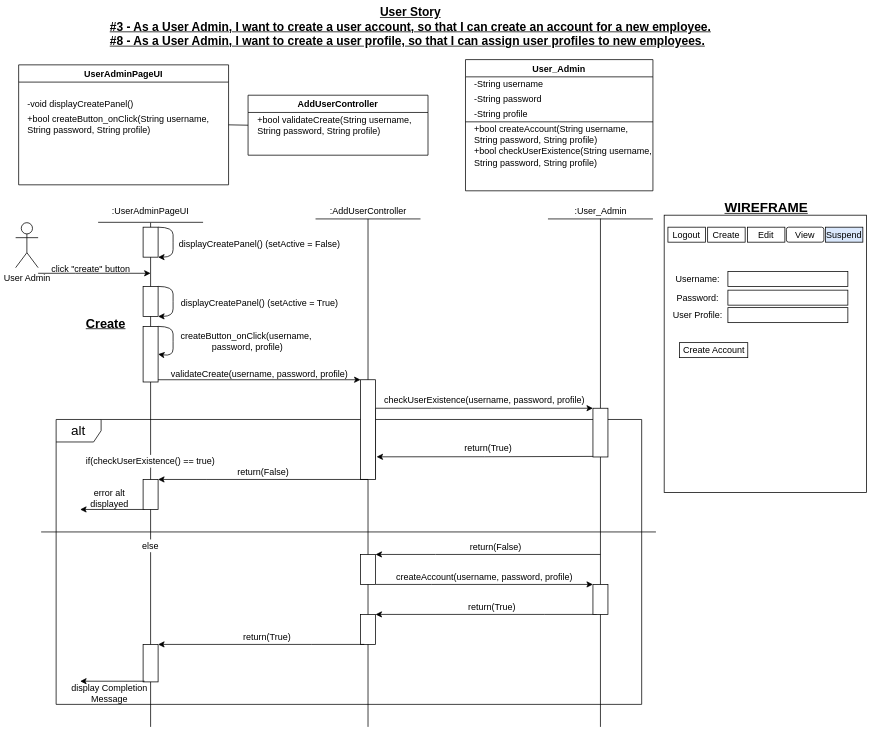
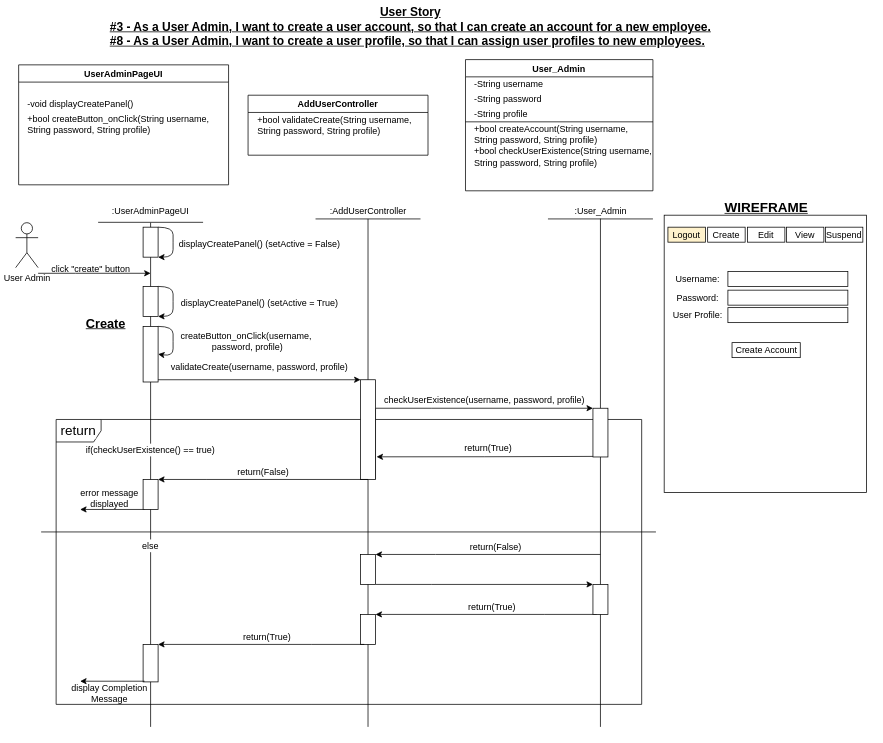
- <mxCell id="15" value="" style="endArrow=none;html=1;rounded=0;exitX=1;exitY=0.5;exitDx=0;exitDy=0;entryX=0;entryY=0.5;entryDx=0;entryDy=0;" parent="1" source="3" target="6" edge="1"><mxGeometry width="50" height="50" relative="1" as="geometry"><mxPoint x="570" y="396.5" as="sourcePoint" /><mxPoint x="620" y="346.5" as="targetPoint" /></mxGeometry></mxCell>
- <mxCell id="41" value="Logout" style="rounded=0;whiteSpace=wrap;html=1;" parent="1" vertex="1"><mxGeometry x="890" y="302.5" width="50" height="20" as="geometry" /></mxCell>
+ <mxCell id="41" value="Logout" style="rounded=0;whiteSpace=wrap;html=1;fillColor=#fff2cc;" parent="1" vertex="1"><mxGeometry x="890" y="302.5" width="50" height="20" as="geometry" /></mxCell>
- <mxCell id="44" value="View" style="whiteSpace=wrap;html=1;rounded=1;" parent="1" vertex="1"><mxGeometry x="1048" y="302.5" width="50" height="20" as="geometry" /></mxCell>
+ <mxCell id="44" value="View" style="rounded=0;whiteSpace=wrap;html=1;" parent="1" vertex="1"><mxGeometry x="1048" y="302.5" width="50" height="20" as="geometry" /></mxCell>
- <mxCell id="45" value="Suspend" style="rounded=0;whiteSpace=wrap;html=1;fillColor=#dae8fc;" parent="1" vertex="1"><mxGeometry x="1100" y="302.5" width="50" height="20" as="geometry" /></mxCell>
+ <mxCell id="45" value="Suspend" style="rounded=0;whiteSpace=wrap;html=1;" parent="1" vertex="1"><mxGeometry x="1100" y="302.5" width="50" height="20" as="geometry" /></mxCell>
- <mxCell id="50" value="Create Account" style="rounded=0;whiteSpace=wrap;html=1;" parent="1" vertex="1"><mxGeometry x="905.5" y="456.5" width="91" height="20" as="geometry" /></mxCell>
+ <mxCell id="50" value="Create Account" style="rounded=0;whiteSpace=wrap;html=1;" parent="1" vertex="1"><mxGeometry x="975.5" y="456.5" width="91" height="20" as="geometry" /></mxCell>
- <mxCell id="27" value="validateCreate(username, password, profile)" style="text;html=1;align=center;verticalAlign=middle;resizable=0;points=[];autosize=1;strokeColor=none;fillColor=none;" parent="1" vertex="1"><mxGeometry x="220" y="489" width="250" height="20" as="geometry" /></mxCell>
+ <mxCell id="27" value="validateCreate(username, password, profile)" style="text;html=1;align=center;verticalAlign=middle;resizable=0;points=[];autosize=1;strokeColor=none;fillColor=none;" parent="1" vertex="1"><mxGeometry x="220" y="479" width="250" height="20" as="geometry" /></mxCell>
- <mxCell id="2" value="alt" style="shape=umlFrame;whiteSpace=wrap;html=1;labelBackgroundColor=default;fontSize=18;fillColor=none;" parent="1" vertex="1"><mxGeometry x="74" y="559" width="781" height="380" as="geometry" /></mxCell>
+ <mxCell id="2" value="return" style="shape=umlFrame;whiteSpace=wrap;html=1;labelBackgroundColor=default;fontSize=18;fillColor=none;" parent="1" vertex="1"><mxGeometry x="74" y="559" width="781" height="380" as="geometry" /></mxCell>
- <mxCell id="66" value="if(checkUserExistence() == true)" style="text;html=1;strokeColor=none;fillColor=default;align=center;verticalAlign=middle;whiteSpace=wrap;rounded=0;fontSize=12;" parent="1" vertex="1"><mxGeometry x="112" y="606.23" width="176" height="17" as="geometry" /></mxCell>
+ <mxCell id="66" value="if(checkUserExistence() == true)" style="text;html=1;strokeColor=none;fillColor=default;align=center;verticalAlign=middle;whiteSpace=wrap;rounded=0;fontSize=12;" parent="1" vertex="1"><mxGeometry x="112" y="591.23" width="176" height="17" as="geometry" /></mxCell>
- <mxCell id="72" value="error alt&lt;br&gt;displayed" style="text;html=1;align=center;verticalAlign=middle;resizable=0;points=[];autosize=1;strokeColor=none;fillColor=none;fontSize=12;" parent="1" vertex="1"><mxGeometry x="100" y="649" width="90" height="30" as="geometry" /></mxCell>
+ <mxCell id="72" value="error message&lt;br&gt;displayed" style="text;html=1;align=center;verticalAlign=middle;resizable=0;points=[];autosize=1;strokeColor=none;fillColor=none;fontSize=12;" parent="1" vertex="1"><mxGeometry x="100" y="649" width="90" height="30" as="geometry" /></mxCell>
- <mxCell id="34" value="createAccount(username, password, profile)" style="text;html=1;align=center;verticalAlign=middle;resizable=0;points=[];autosize=1;strokeColor=none;fillColor=none;" parent="1" vertex="1"><mxGeometry x="520" y="759" width="250" height="20" as="geometry" /></mxCell>
